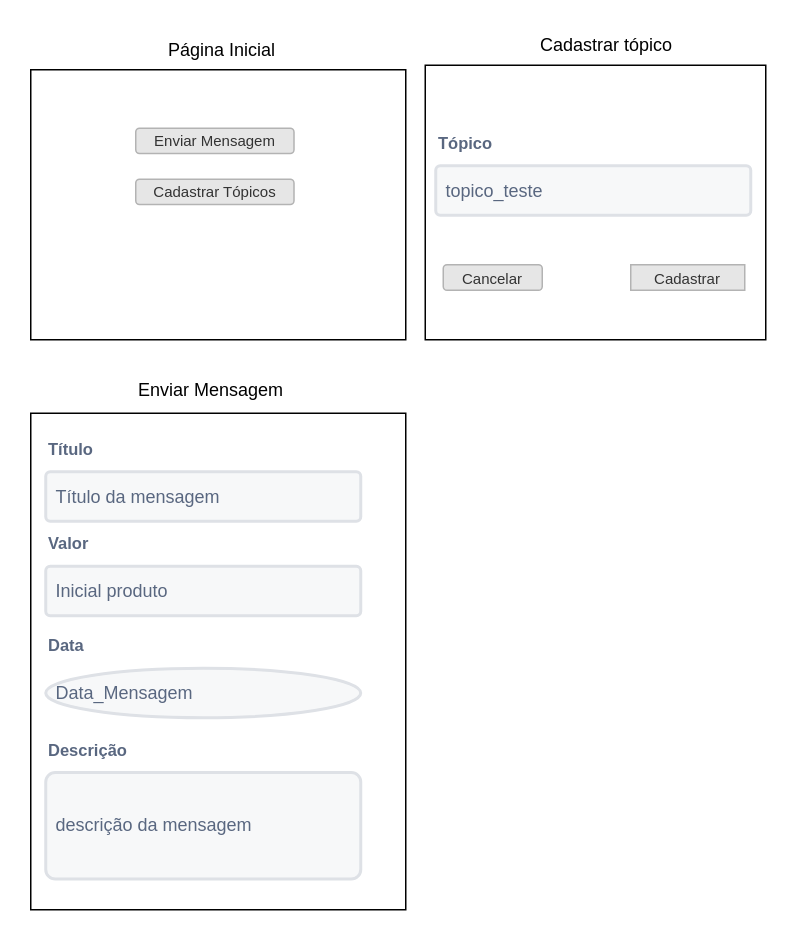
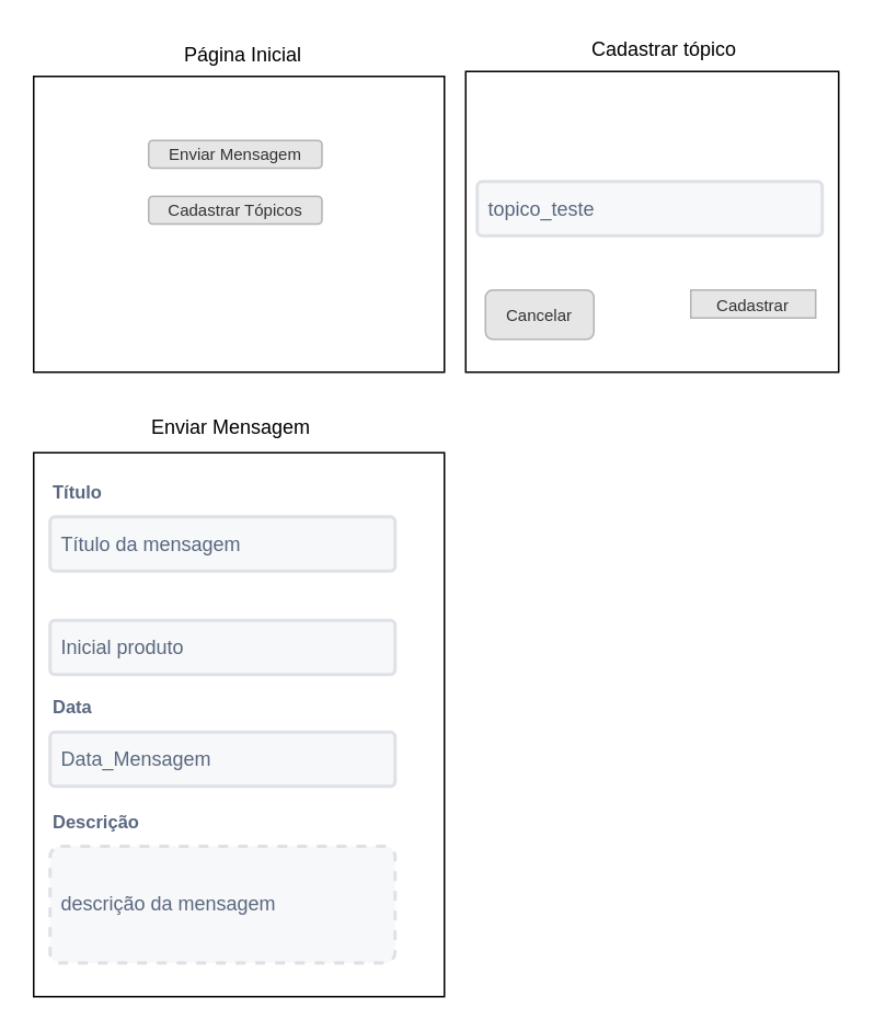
- <mxCell id="6" value="Tópico" style="fillColor=none;strokeColor=none;html=1;fontSize=11;fontStyle=0;align=left;fontColor=#596780;fontStyle=1;fontSize=11" parent="1" vertex="1"><mxGeometry x="290" y="85" width="210" height="20" as="geometry" /></mxCell>
- <mxCell id="9" value="Cancelar" style="rounded=1;html=1;shadow=0;dashed=0;whiteSpace=wrap;fontSize=10;fillColor=#E6E6E6;align=center;strokeColor=#B3B3B3;fontColor=#333333;" parent="1" vertex="1"><mxGeometry x="295" y="176" width="66" height="17" as="geometry" /></mxCell>
+ <mxCell id="9" value="Cancelar" style="rounded=1;html=1;shadow=0;dashed=0;whiteSpace=wrap;fontSize=10;fillColor=#E6E6E6;align=center;strokeColor=#B3B3B3;fontColor=#333333;" parent="1" vertex="1"><mxGeometry x="295" y="176" width="66" height="30" as="geometry" /></mxCell>
- <mxCell id="15" value="Valor" style="fillColor=none;strokeColor=none;html=1;fontSize=11;fontStyle=0;align=left;fontColor=#596780;fontStyle=1;fontSize=11" parent="1" vertex="1"><mxGeometry x="30" y="352" width="210" height="20" as="geometry" /></mxCell>
- <mxCell id="20" value="Data_Mensagem" style="ellipse;arcSize=9;fillColor=#F7F8F9;align=left;spacingLeft=5;strokeColor=#DEE1E6;html=1;strokeWidth=2;fontColor=#596780;fontSize=12;" parent="1" vertex="1"><mxGeometry x="30" y="445" width="210" height="33" as="geometry" /></mxCell>
+ <mxCell id="20" value="Data_Mensagem" style="rounded=1;arcSize=9;fillColor=#F7F8F9;align=left;spacingLeft=5;strokeColor=#DEE1E6;html=1;strokeWidth=2;fontColor=#596780;fontSize=12" parent="1" vertex="1"><mxGeometry x="30" y="445" width="210" height="33" as="geometry" /></mxCell>
- <mxCell id="18" value="descrição da mensagem" style="rounded=1;arcSize=9;fillColor=#F7F8F9;align=left;spacingLeft=5;strokeColor=#DEE1E6;html=1;strokeWidth=2;fontColor=#596780;fontSize=12" parent="1" vertex="1"><mxGeometry x="30" y="514.5" width="210" height="71" as="geometry" /></mxCell>
+ <mxCell id="18" value="descrição da mensagem" style="rounded=1;arcSize=9;fillColor=#F7F8F9;align=left;spacingLeft=5;strokeColor=#DEE1E6;html=1;strokeWidth=2;fontColor=#596780;fontSize=12;dashed=1;" parent="1" vertex="1"><mxGeometry x="30" y="514.5" width="210" height="71" as="geometry" /></mxCell>
